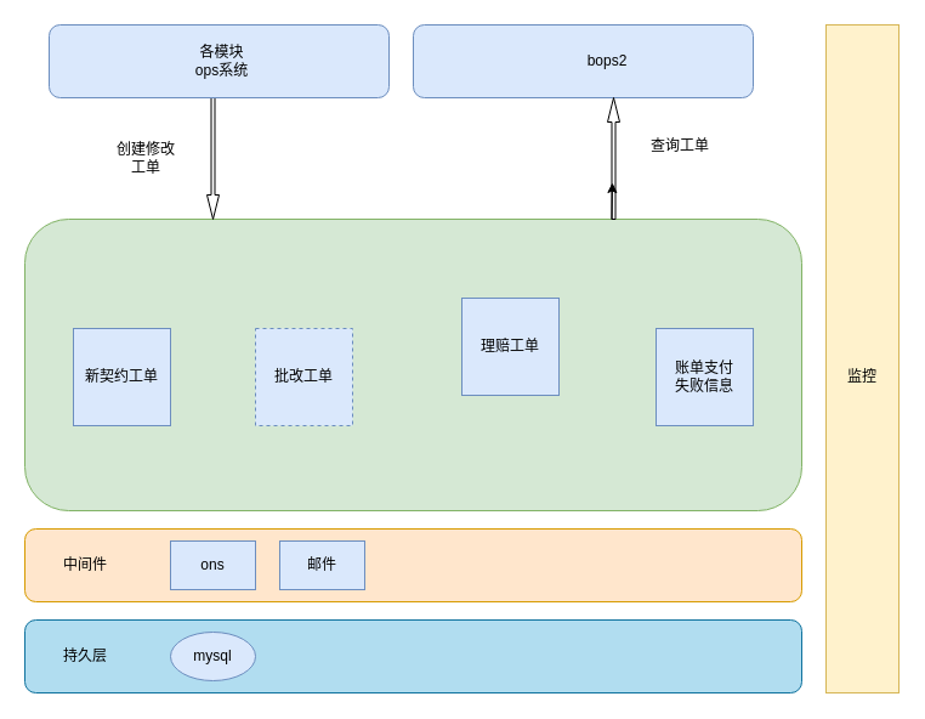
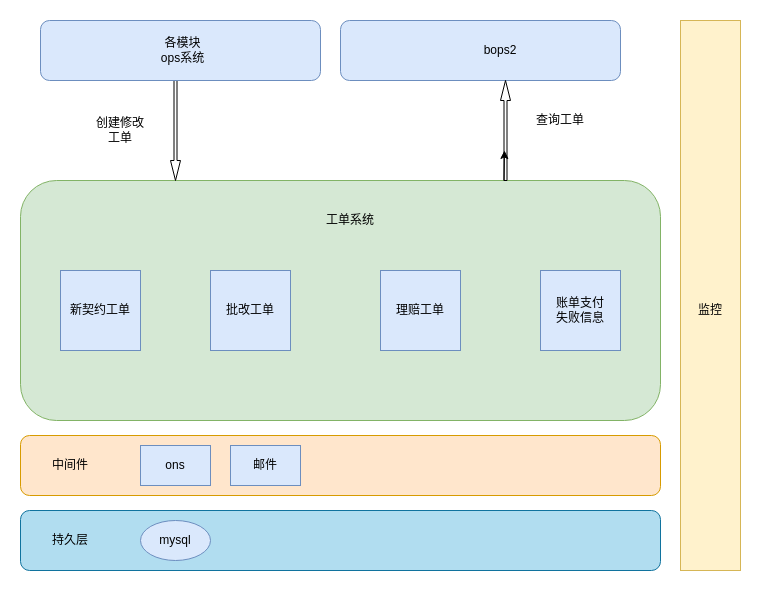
+ <mxCell id="16" value="工单系统" style="text;html=1;strokeColor=none;fillColor=none;align=center;verticalAlign=middle;whiteSpace=wrap;rounded=0;" parent="1" vertex="1"><mxGeometry x="315" y="210" width="70" height="20" as="geometry" /></mxCell>
- <mxCell id="14" value="理赔工单" style="whiteSpace=wrap;html=1;aspect=fixed;fillColor=#dae8fc;strokeColor=#6c8ebf;" parent="1" vertex="1"><mxGeometry x="380" y="245" width="80" height="80" as="geometry" /></mxCell>
+ <mxCell id="14" value="理赔工单" style="whiteSpace=wrap;html=1;aspect=fixed;fillColor=#dae8fc;strokeColor=#6c8ebf;" parent="1" vertex="1"><mxGeometry x="380" y="270" width="80" height="80" as="geometry" /></mxCell>
- <mxCell id="13" value="批改工单" style="whiteSpace=wrap;html=1;aspect=fixed;fillColor=#dae8fc;strokeColor=#6c8ebf;dashed=1;" parent="1" vertex="1"><mxGeometry x="210" y="270" width="80" height="80" as="geometry" /></mxCell>
+ <mxCell id="13" value="批改工单" style="whiteSpace=wrap;html=1;aspect=fixed;fillColor=#dae8fc;strokeColor=#6c8ebf;" parent="1" vertex="1"><mxGeometry x="210" y="270" width="80" height="80" as="geometry" /></mxCell>
